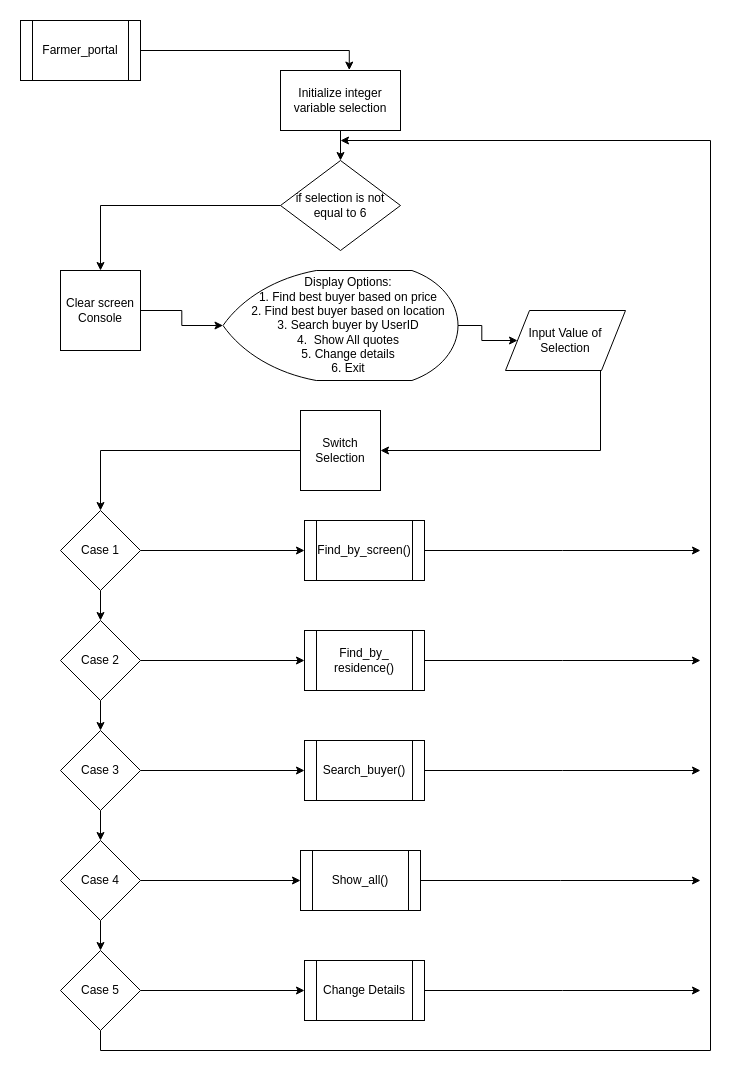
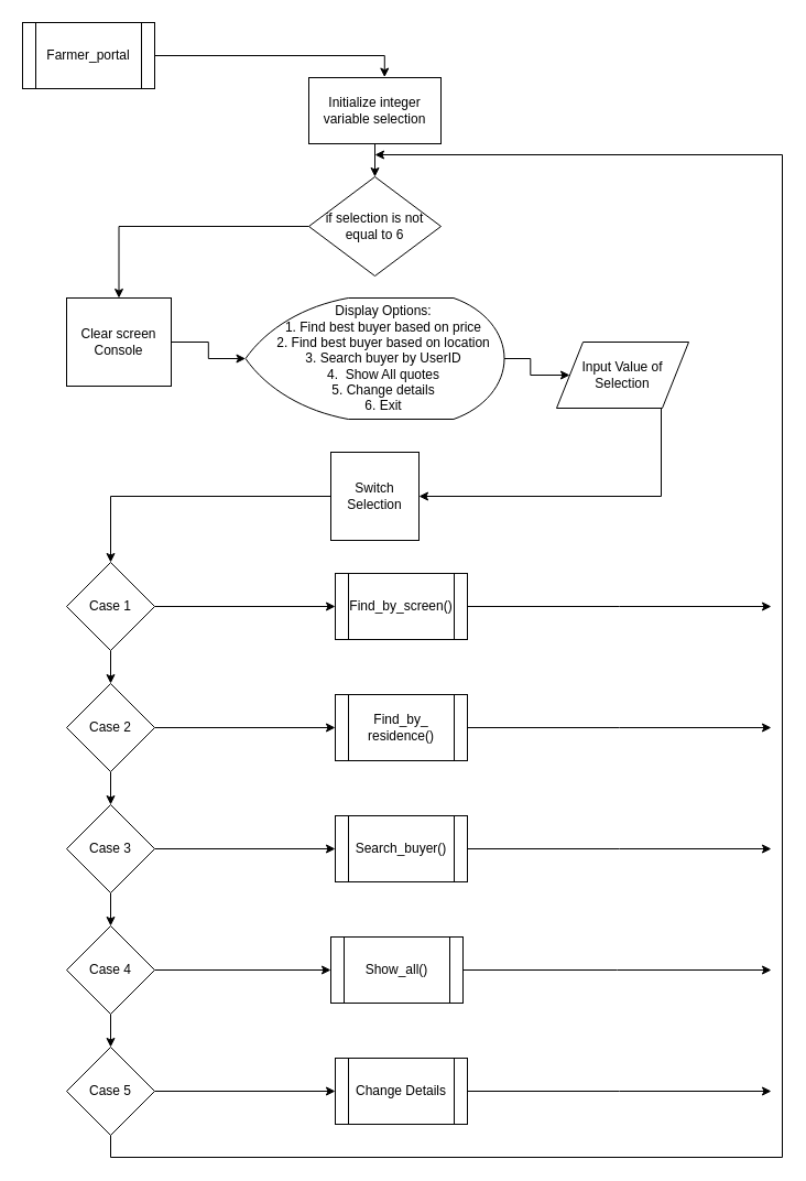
- <mxCell id="9" value="Clear screen Console" style="whiteSpace=wrap;html=1;aspect=fixed;" vertex="1" parent="1"><mxGeometry x="60" y="270" width="80" height="80" as="geometry" /></mxCell>
+ <mxCell id="9" value="Clear screen Console" style="whiteSpace=wrap;html=1;aspect=fixed;" vertex="1" parent="1"><mxGeometry x="60" y="270" width="95" height="80" as="geometry" /></mxCell>
